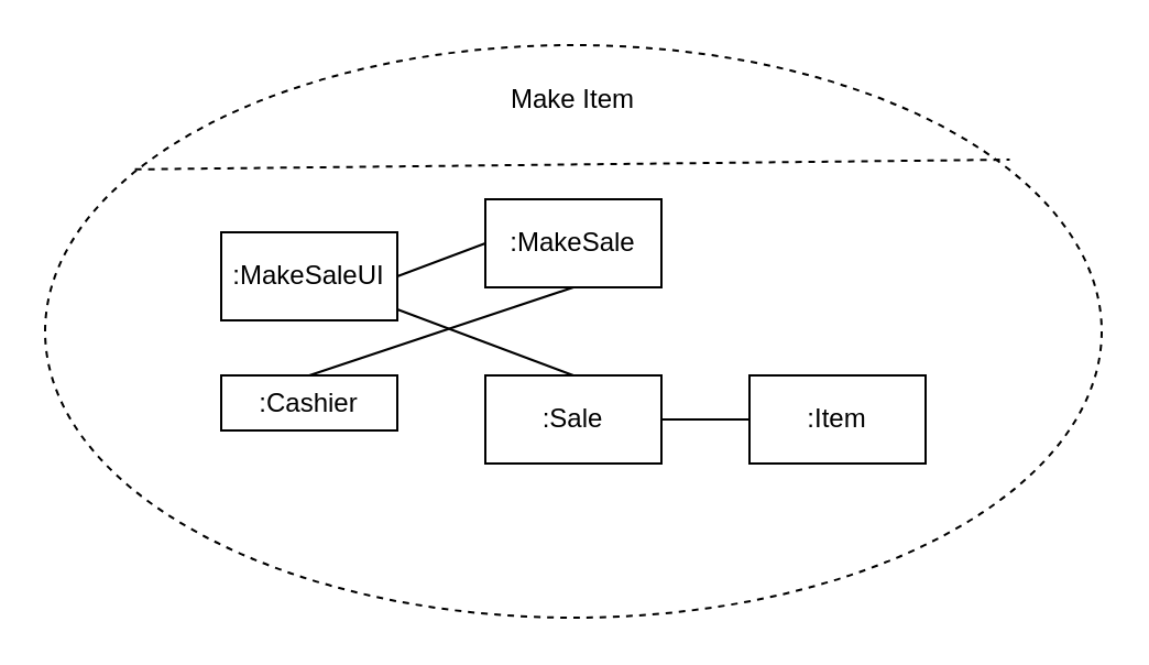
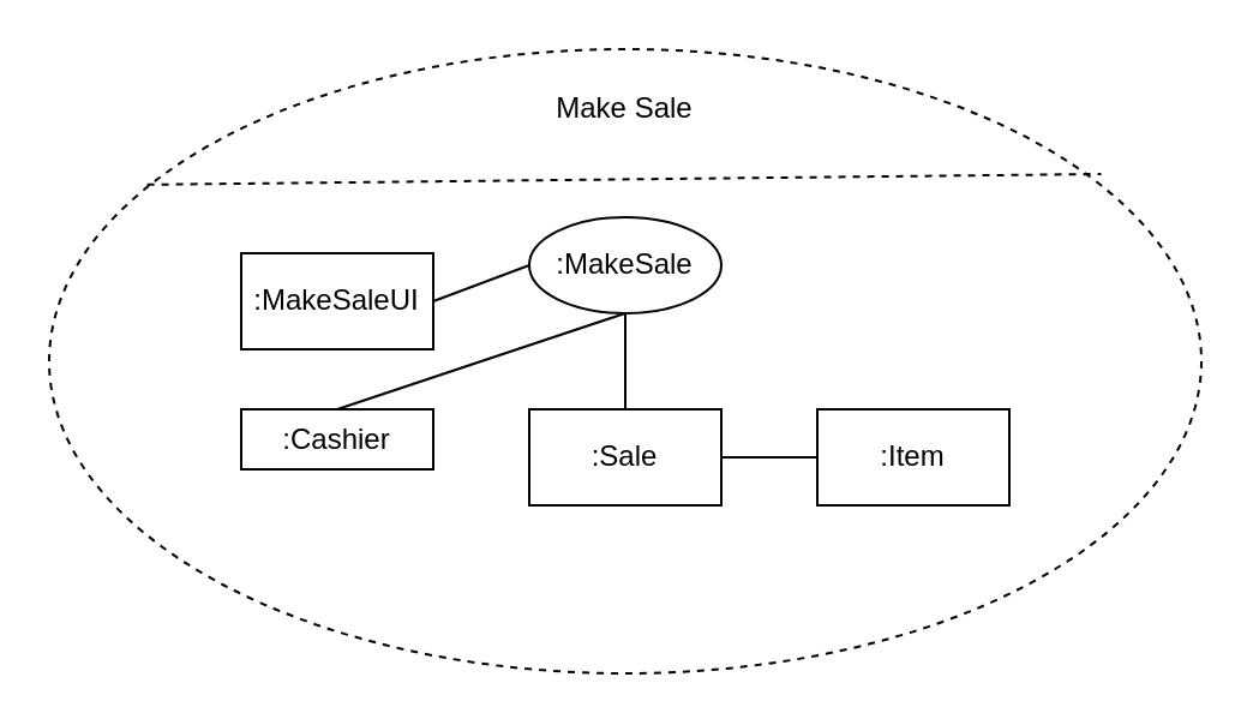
- <mxCell id="4" value="Make Item" style="text;html=1;strokeColor=none;fillColor=none;align=center;verticalAlign=middle;whiteSpace=wrap;rounded=0;dashed=1;" vertex="1" parent="1"><mxGeometry x="230" y="30" width="60" height="30" as="geometry" /></mxCell>
+ <mxCell id="4" value="Make Sale" style="text;html=1;strokeColor=none;fillColor=none;align=center;verticalAlign=middle;whiteSpace=wrap;rounded=0;dashed=1;" vertex="1" parent="1"><mxGeometry x="230" y="30" width="60" height="30" as="geometry" /></mxCell>
- <mxCell id="7" value=":MakeSale" style="rounded=0;whiteSpace=wrap;html=1;fillColor=none;gradientColor=#ffffff;" vertex="1" parent="1"><mxGeometry x="220" y="90" width="80" height="40" as="geometry" /></mxCell>
+ <mxCell id="7" value=":MakeSale" style="ellipse;whiteSpace=wrap;html=1;fillColor=none;gradientColor=#ffffff;" vertex="1" parent="1"><mxGeometry x="220" y="90" width="80" height="40" as="geometry" /></mxCell>
- <mxCell id="11" value="" style="endArrow=none;html=1;rounded=0;exitX=0.5;exitY=0;exitDx=0;exitDy=0;" edge="1" parent="1" source="9" target="6"><mxGeometry width="50" height="50" relative="1" as="geometry"><mxPoint x="190" y="120" as="sourcePoint" /><mxPoint x="230" y="120" as="targetPoint" /></mxGeometry></mxCell>
+ <mxCell id="11" value="" style="endArrow=none;html=1;rounded=0;exitX=0.5;exitY=0;exitDx=0;exitDy=0;entryX=0.5;entryY=1;entryDx=0;entryDy=0;" edge="1" parent="1" source="9" target="7"><mxGeometry width="50" height="50" relative="1" as="geometry"><mxPoint x="190" y="120" as="sourcePoint" /><mxPoint x="230" y="120" as="targetPoint" /></mxGeometry></mxCell>
